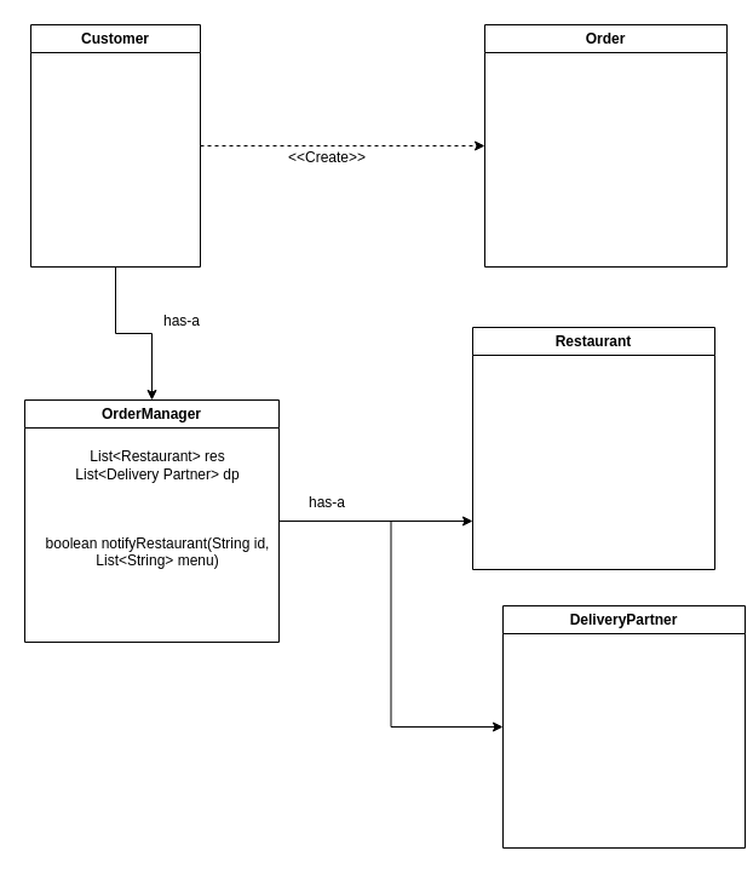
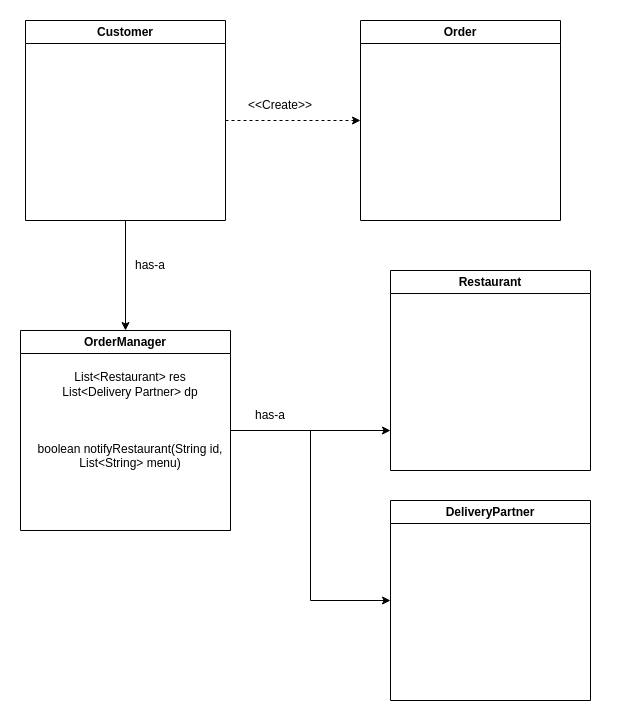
- <mxCell id="4" value="Customer" style="swimlane;whiteSpace=wrap;html=1;" vertex="1" parent="1"><mxGeometry x="25" y="20" width="140" height="200" as="geometry" /></mxCell>
+ <mxCell id="4" value="Customer" style="swimlane;whiteSpace=wrap;html=1;" vertex="1" parent="1"><mxGeometry x="25" y="20" width="200" height="200" as="geometry" /></mxCell>
- <mxCell id="5" value="Order" style="swimlane;whiteSpace=wrap;html=1;" vertex="1" parent="1"><mxGeometry x="400" y="20" width="200" height="200" as="geometry" /></mxCell>
+ <mxCell id="5" value="Order" style="swimlane;whiteSpace=wrap;html=1;" vertex="1" parent="1"><mxGeometry x="360" y="20" width="200" height="200" as="geometry" /></mxCell>
- <mxCell id="6" value="&amp;lt;&amp;lt;Create&amp;gt;&amp;gt;" style="text;html=1;strokeColor=none;fillColor=none;align=center;verticalAlign=middle;whiteSpace=wrap;rounded=0;" vertex="1" parent="1"><mxGeometry x="240" y="115" width="60" height="30" as="geometry" /></mxCell>
+ <mxCell id="6" value="&amp;lt;&amp;lt;Create&amp;gt;&amp;gt;" style="text;html=1;strokeColor=none;fillColor=none;align=center;verticalAlign=middle;whiteSpace=wrap;rounded=0;" vertex="1" parent="1"><mxGeometry x="250" y="90" width="60" height="30" as="geometry" /></mxCell>
- <mxCell id="13" value="DeliveryPartner" style="swimlane;whiteSpace=wrap;html=1;" vertex="1" parent="1"><mxGeometry x="415" y="500" width="200" height="200" as="geometry" /></mxCell>
+ <mxCell id="13" value="DeliveryPartner" style="swimlane;whiteSpace=wrap;html=1;" vertex="1" parent="1"><mxGeometry x="390" y="500" width="200" height="200" as="geometry" /></mxCell>
